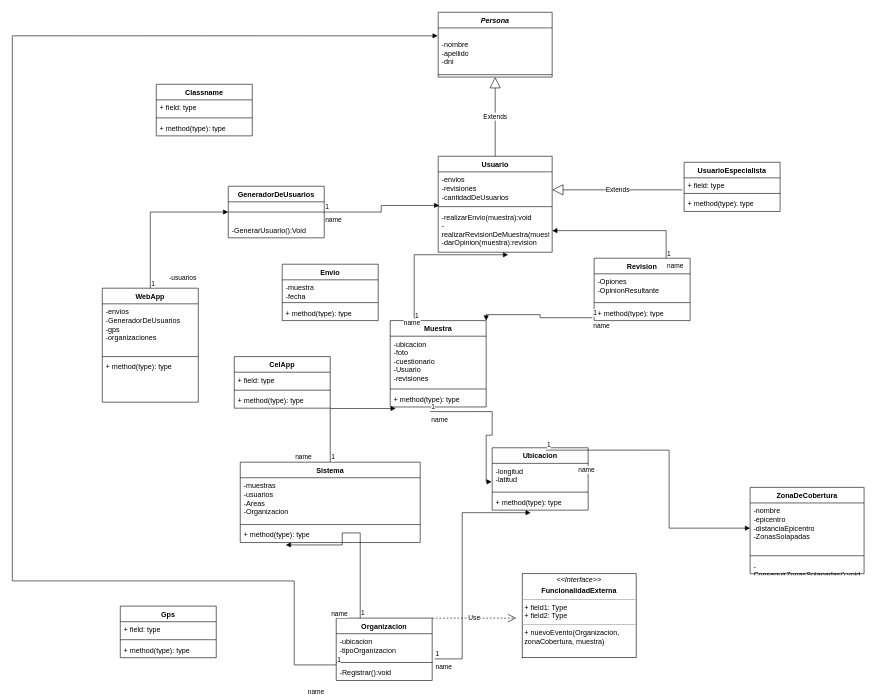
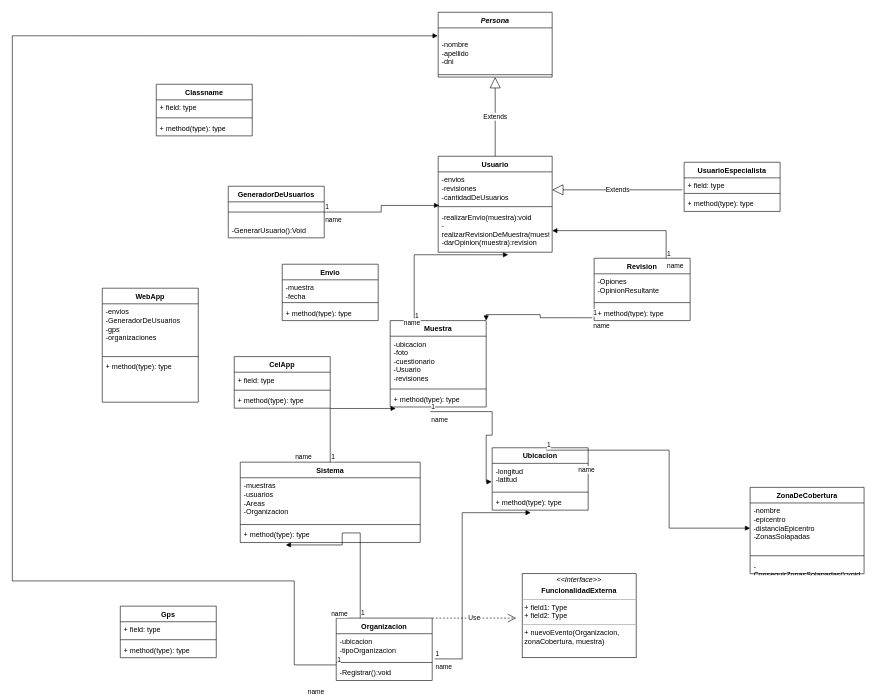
- <mxCell id="44" value="-usuarios" style="endArrow=block;endFill=1;html=1;edgeStyle=orthogonalEdgeStyle;align=left;verticalAlign=top;rounded=0;exitX=0.5;exitY=0;exitDx=0;exitDy=0;entryX=0;entryY=0.5;entryDx=0;entryDy=0;" parent="1" source="2" target="41" edge="1"><mxGeometry x="-0.766" y="-30" relative="1" as="geometry"><mxPoint x="370" y="420" as="sourcePoint" /><mxPoint x="530" y="420" as="targetPoint" /><mxPoint as="offset" /></mxGeometry></mxCell>
- <mxCell id="45" value="1" style="edgeLabel;resizable=0;html=1;align=left;verticalAlign=bottom;" parent="44" connectable="0" vertex="1"><mxGeometry x="-1" relative="1" as="geometry" /></mxCell>
